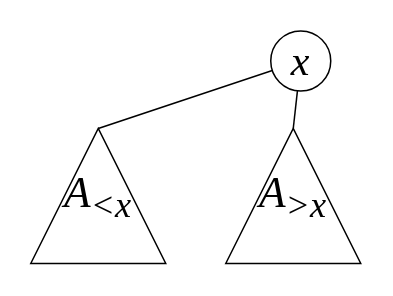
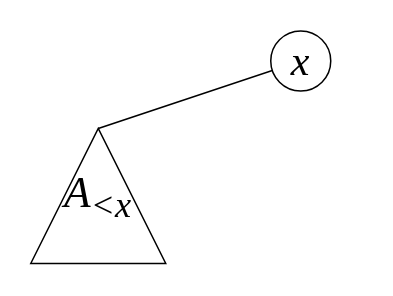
- <mxCell id="6" value="" style="endArrow=none;html=1;exitX=1;exitY=0.5;exitDx=0;exitDy=0;" edge="1" parent="1" source="4" target="2"><mxGeometry width="50" height="50" relative="1" as="geometry"><mxPoint x="390" y="325" as="sourcePoint" /><mxPoint x="440" y="275" as="targetPoint" /></mxGeometry></mxCell>
- <mxCell id="4" value="&lt;font face=&quot;Times New Roman&quot; size=&quot;1&quot;&gt;&lt;i style=&quot;font-size: 29px&quot;&gt;A&lt;sub&gt;&amp;gt;x&lt;/sub&gt;&lt;/i&gt;&lt;/font&gt;" style="triangle;whiteSpace=wrap;html=1;direction=north;" vertex="1" parent="1"><mxGeometry x="150" y="85" width="90" height="90" as="geometry" /></mxCell>
